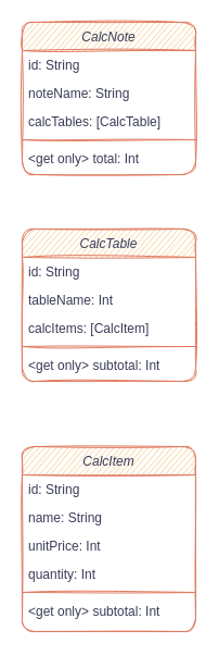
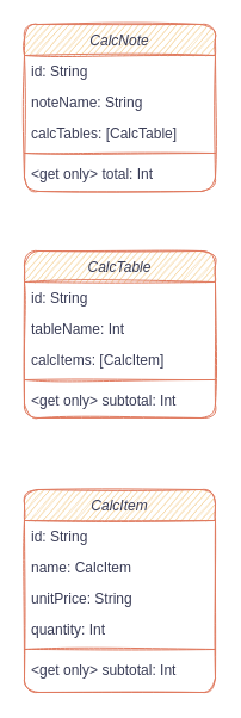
- <mxCell id="10" value="name: String" style="text;align=left;verticalAlign=top;spacingLeft=4;spacingRight=4;overflow=hidden;rotatable=0;points=[[0,0.5],[1,0.5]];portConstraint=eastwest;shadow=0;html=0;fontColor=#393C56;sketch=1;rounded=1;" parent="8" vertex="1"><mxGeometry y="52" width="160" height="26" as="geometry" /></mxCell>
+ <mxCell id="10" value="name: CalcItem" style="text;align=left;verticalAlign=top;spacingLeft=4;spacingRight=4;overflow=hidden;rotatable=0;points=[[0,0.5],[1,0.5]];portConstraint=eastwest;shadow=0;html=0;fontColor=#393C56;sketch=1;rounded=1;" parent="8" vertex="1"><mxGeometry y="52" width="160" height="26" as="geometry" /></mxCell>
- <mxCell id="11" value="unitPrice: Int" style="text;align=left;verticalAlign=top;spacingLeft=4;spacingRight=4;overflow=hidden;rotatable=0;points=[[0,0.5],[1,0.5]];portConstraint=eastwest;shadow=0;html=0;fontColor=#393C56;sketch=1;rounded=1;" parent="8" vertex="1"><mxGeometry y="78" width="160" height="26" as="geometry" /></mxCell>
+ <mxCell id="11" value="unitPrice: String" style="text;align=left;verticalAlign=top;spacingLeft=4;spacingRight=4;overflow=hidden;rotatable=0;points=[[0,0.5],[1,0.5]];portConstraint=eastwest;shadow=0;html=0;fontColor=#393C56;sketch=1;rounded=1;" parent="8" vertex="1"><mxGeometry y="78" width="160" height="26" as="geometry" /></mxCell>
